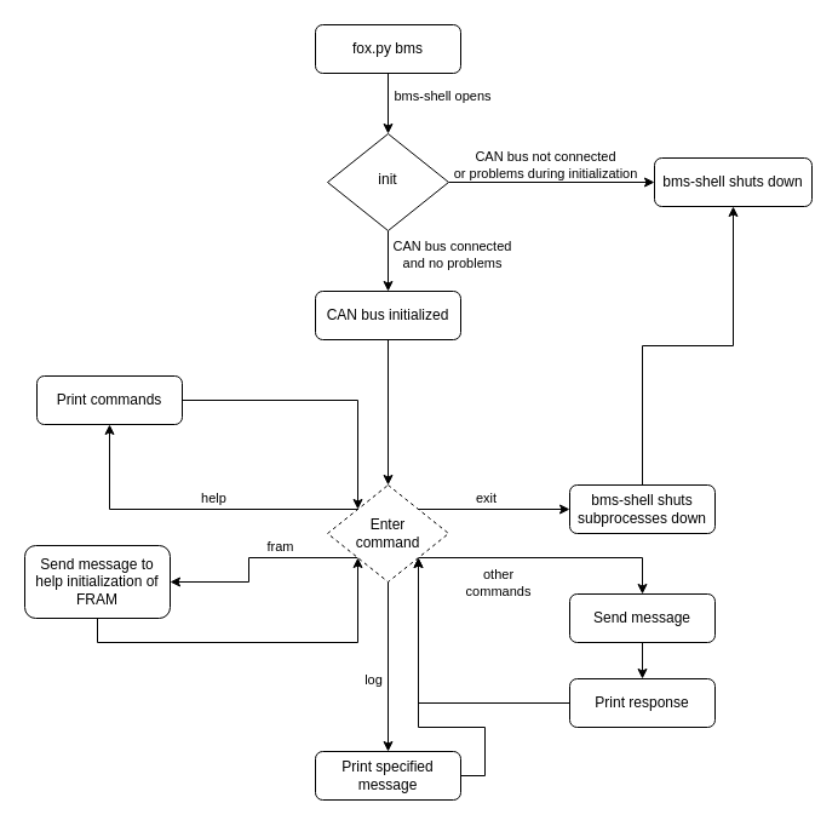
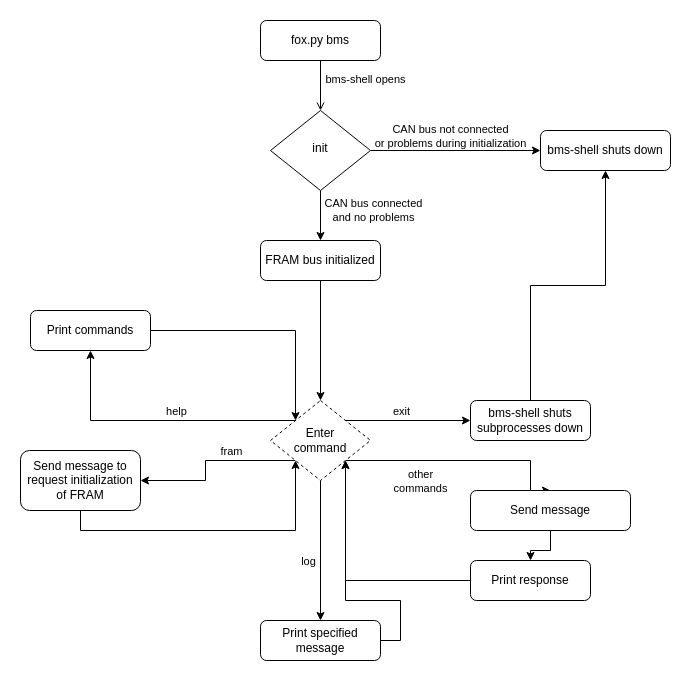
- <mxCell id="2" value="" style="rounded=0;html=1;jettySize=auto;orthogonalLoop=1;fontSize=11;endArrow=classic;endFill=1;endSize=6;strokeWidth=1;shadow=0;labelBackgroundColor=none;edgeStyle=orthogonalEdgeStyle;" parent="1" source="4" target="7" edge="1"><mxGeometry relative="1" as="geometry" /></mxCell>
+ <mxCell id="2" value="" style="rounded=0;html=1;jettySize=auto;orthogonalLoop=1;fontSize=11;endArrow=open;endFill=1;endSize=6;strokeWidth=1;shadow=0;labelBackgroundColor=none;edgeStyle=orthogonalEdgeStyle;" parent="1" source="4" target="7" edge="1"><mxGeometry relative="1" as="geometry" /></mxCell>
- <mxCell id="10" value="CAN bus initialized" style="rounded=1;whiteSpace=wrap;html=1;" parent="1" vertex="1"><mxGeometry x="260" y="240" width="120" height="40" as="geometry" /></mxCell>
+ <mxCell id="10" value="FRAM bus initialized" style="rounded=1;whiteSpace=wrap;html=1;" parent="1" vertex="1"><mxGeometry x="260" y="240" width="120" height="40" as="geometry" /></mxCell>
- <mxCell id="23" value="Send message to help initialization of FRAM" style="rounded=1;whiteSpace=wrap;html=1;" parent="1" vertex="1"><mxGeometry x="20" y="450" width="120" height="60" as="geometry" /></mxCell>
+ <mxCell id="23" value="Send message to request initialization of FRAM" style="rounded=1;whiteSpace=wrap;html=1;" parent="1" vertex="1"><mxGeometry x="20" y="450" width="120" height="60" as="geometry" /></mxCell>
- <mxCell id="29" value="Send message" style="rounded=1;whiteSpace=wrap;html=1;" parent="1" vertex="1"><mxGeometry x="470" y="490" width="120" height="40" as="geometry" /></mxCell>
+ <mxCell id="29" value="Send message" style="rounded=1;whiteSpace=wrap;html=1;" parent="1" vertex="1"><mxGeometry x="470" y="490" width="160" height="40" as="geometry" /></mxCell>
